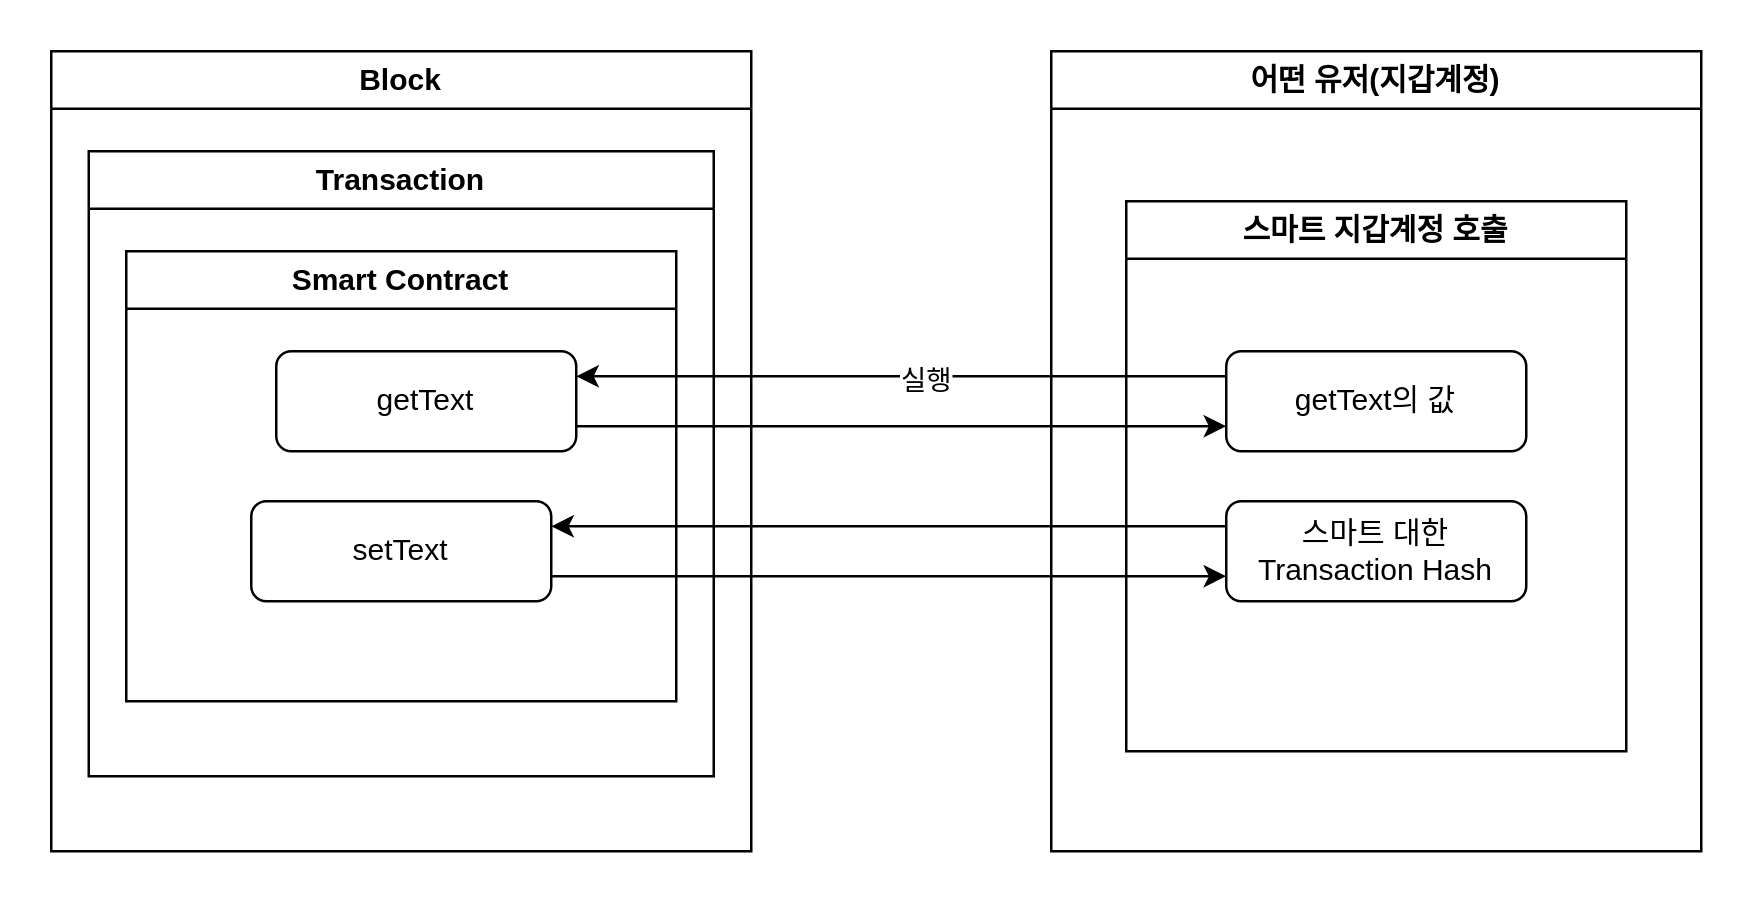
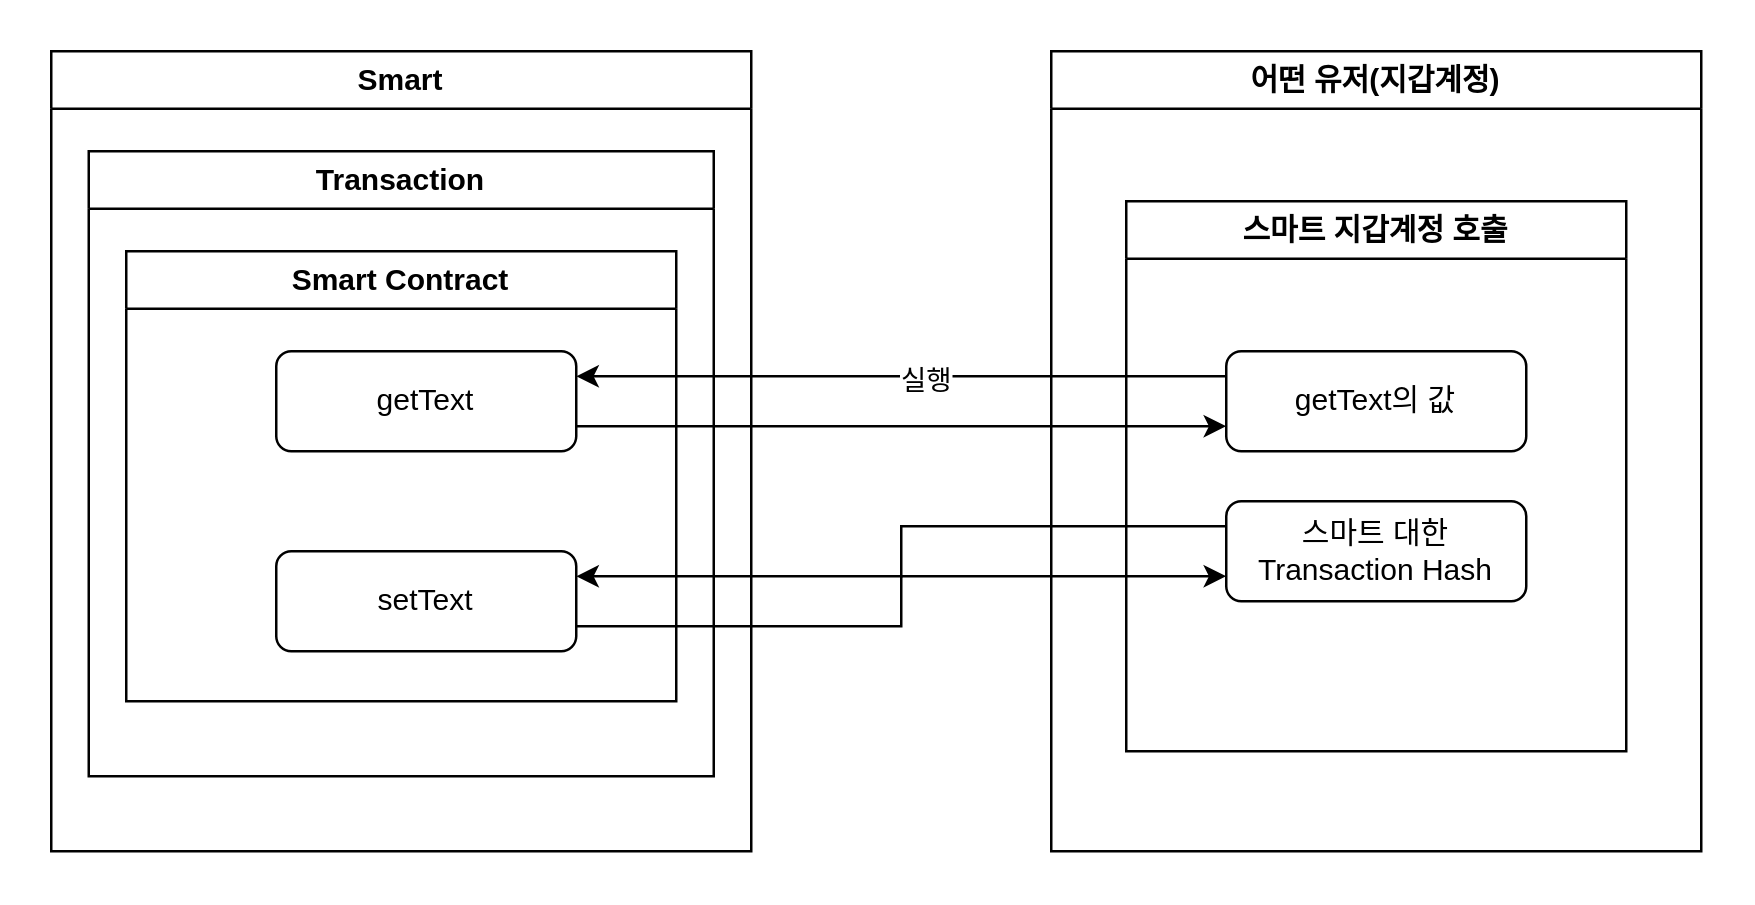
- <mxCell id="2" value="Block" style="swimlane;whiteSpace=wrap;html=1;" vertex="1" parent="1"><mxGeometry x="20" y="20" width="280" height="320" as="geometry" /></mxCell>
+ <mxCell id="2" value="Smart" style="swimlane;whiteSpace=wrap;html=1;" vertex="1" parent="1"><mxGeometry x="20" y="20" width="280" height="320" as="geometry" /></mxCell>
- <mxCell id="6" value="setText" style="rounded=1;whiteSpace=wrap;html=1;" vertex="1" parent="4"><mxGeometry x="50" y="100" width="120" height="40" as="geometry" /></mxCell>
+ <mxCell id="6" value="setText" style="rounded=1;whiteSpace=wrap;html=1;" vertex="1" parent="4"><mxGeometry x="60" y="120" width="120" height="40" as="geometry" /></mxCell>
